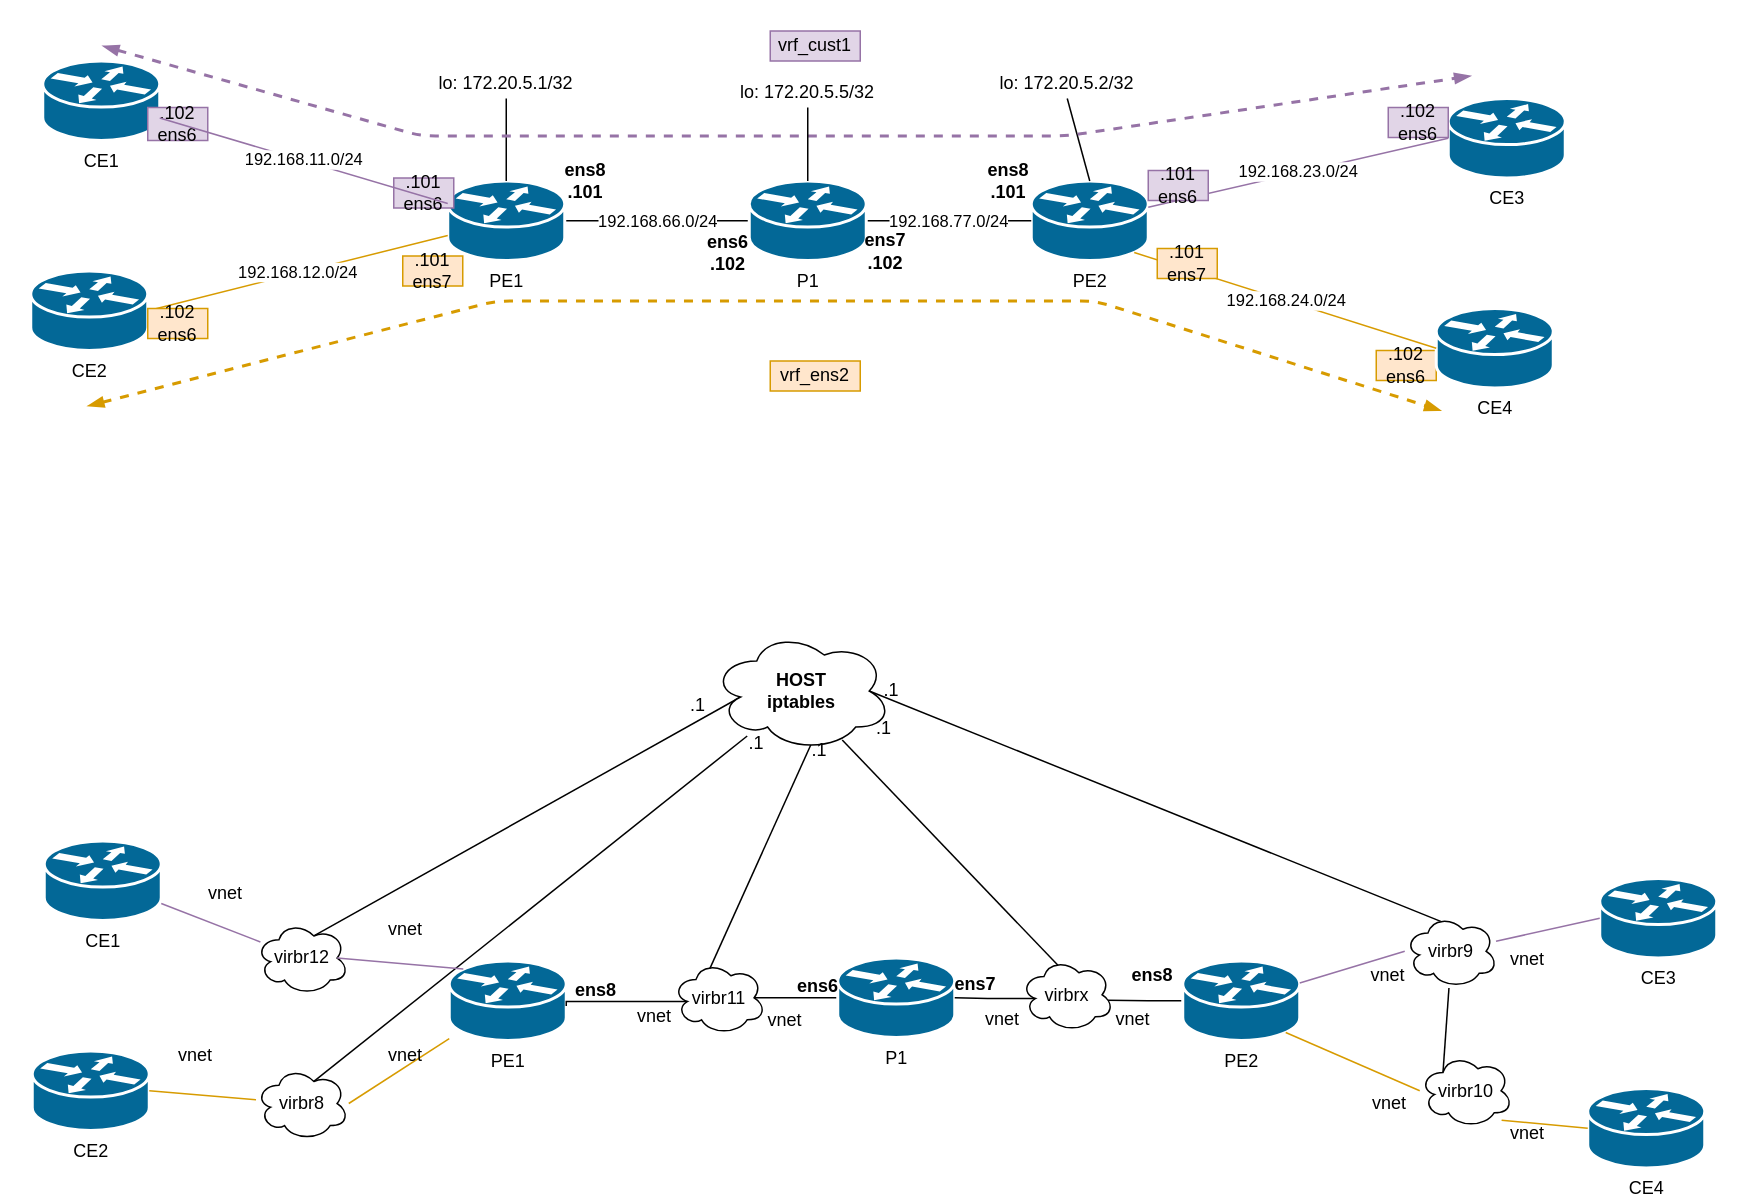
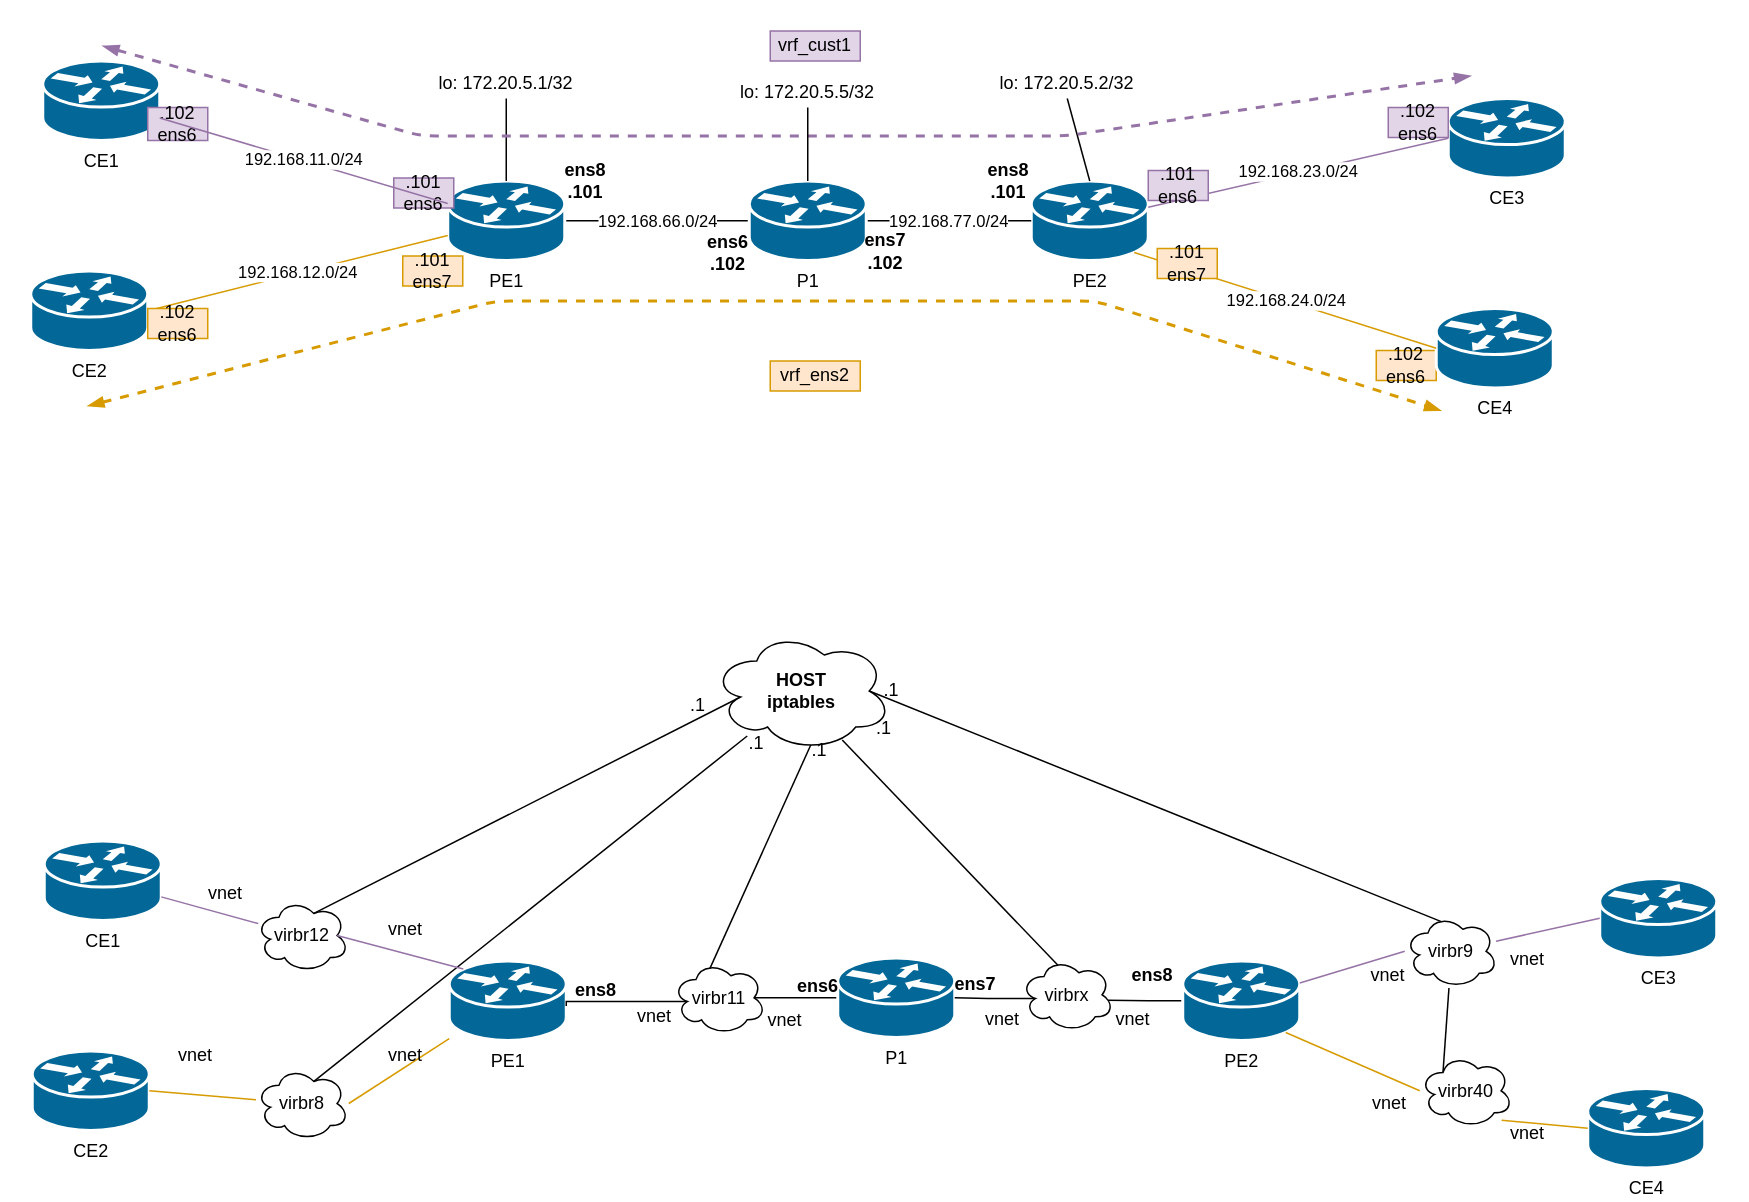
- <mxCell id="47" value="virbr12" style="ellipse;shape=cloud;whiteSpace=wrap;html=1;" parent="1" vertex="1"><mxGeometry x="170" y="613.5" width="62" height="49" as="geometry" /></mxCell>
+ <mxCell id="47" value="virbr12" style="ellipse;shape=cloud;whiteSpace=wrap;html=1;" parent="1" vertex="1"><mxGeometry x="170" y="598.5" width="62" height="49" as="geometry" /></mxCell>
- <mxCell id="53" value="virbr10" style="ellipse;shape=cloud;whiteSpace=wrap;html=1;" parent="1" vertex="1"><mxGeometry x="946" y="702" width="62" height="49" as="geometry" /></mxCell>
+ <mxCell id="53" value="virbr40" style="ellipse;shape=cloud;whiteSpace=wrap;html=1;" parent="1" vertex="1"><mxGeometry x="946" y="702" width="62" height="49" as="geometry" /></mxCell>
